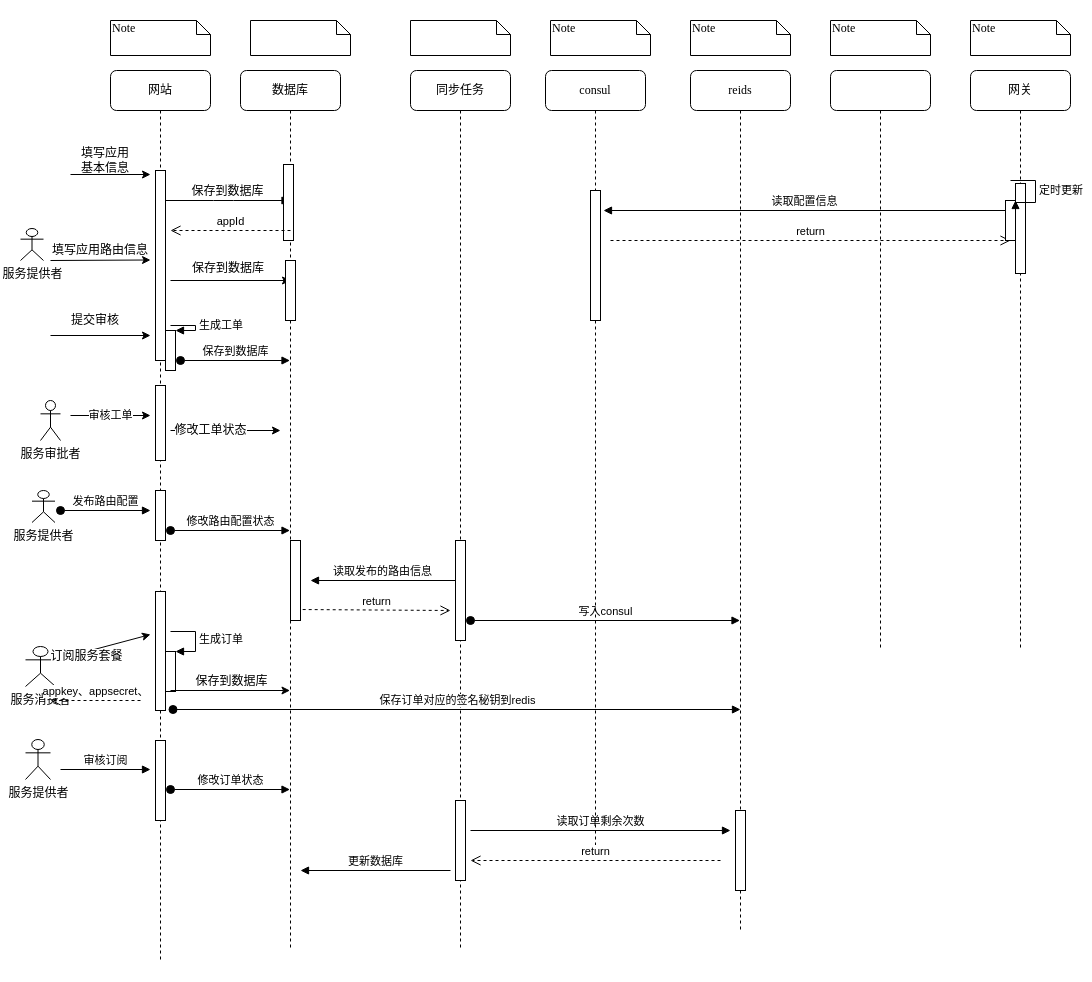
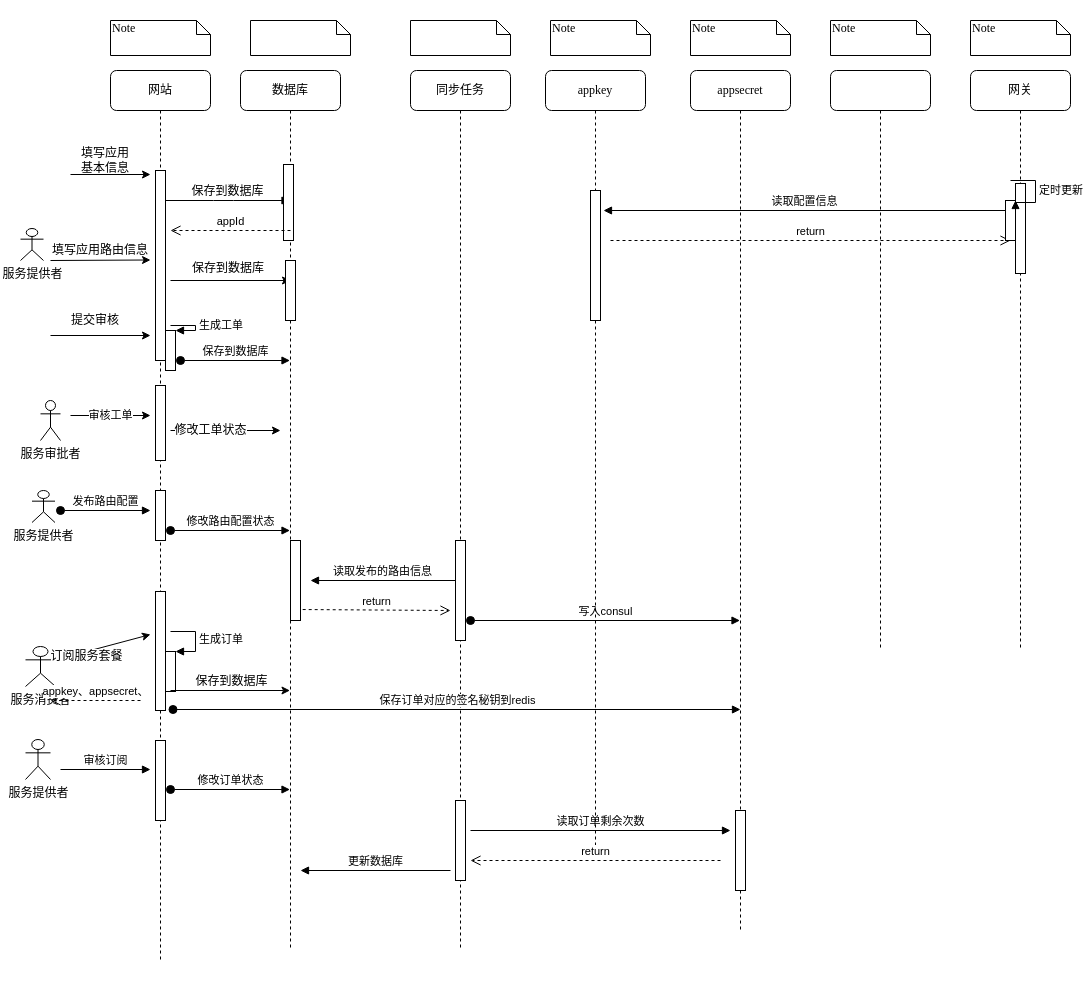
- <mxCell id="7" value="consul" style="shape=umlLifeline;perimeter=lifelinePerimeter;whiteSpace=wrap;html=1;container=1;collapsible=0;recursiveResize=0;outlineConnect=0;rounded=1;shadow=0;comic=0;labelBackgroundColor=none;strokeColor=#000000;strokeWidth=1;fillColor=#FFFFFF;fontFamily=Verdana;fontSize=12;fontColor=#000000;align=center;" parent="1" vertex="1"><mxGeometry x="545" y="70" width="100" height="780" as="geometry" /></mxCell>
+ <mxCell id="7" value="appkey" style="shape=umlLifeline;perimeter=lifelinePerimeter;whiteSpace=wrap;html=1;container=1;collapsible=0;recursiveResize=0;outlineConnect=0;rounded=1;shadow=0;comic=0;labelBackgroundColor=none;strokeColor=#000000;strokeWidth=1;fillColor=#FFFFFF;fontFamily=Verdana;fontSize=12;fontColor=#000000;align=center;" parent="1" vertex="1"><mxGeometry x="545" y="70" width="100" height="780" as="geometry" /></mxCell>
- <mxCell id="10" value="reids" style="shape=umlLifeline;perimeter=lifelinePerimeter;whiteSpace=wrap;html=1;container=1;collapsible=0;recursiveResize=0;outlineConnect=0;rounded=1;shadow=0;comic=0;labelBackgroundColor=none;strokeColor=#000000;strokeWidth=1;fillColor=#FFFFFF;fontFamily=Verdana;fontSize=12;fontColor=#000000;align=center;" parent="1" vertex="1"><mxGeometry x="690" y="70" width="100" height="860" as="geometry" /></mxCell>
+ <mxCell id="10" value="appsecret" style="shape=umlLifeline;perimeter=lifelinePerimeter;whiteSpace=wrap;html=1;container=1;collapsible=0;recursiveResize=0;outlineConnect=0;rounded=1;shadow=0;comic=0;labelBackgroundColor=none;strokeColor=#000000;strokeWidth=1;fillColor=#FFFFFF;fontFamily=Verdana;fontSize=12;fontColor=#000000;align=center;" parent="1" vertex="1"><mxGeometry x="690" y="70" width="100" height="860" as="geometry" /></mxCell>
